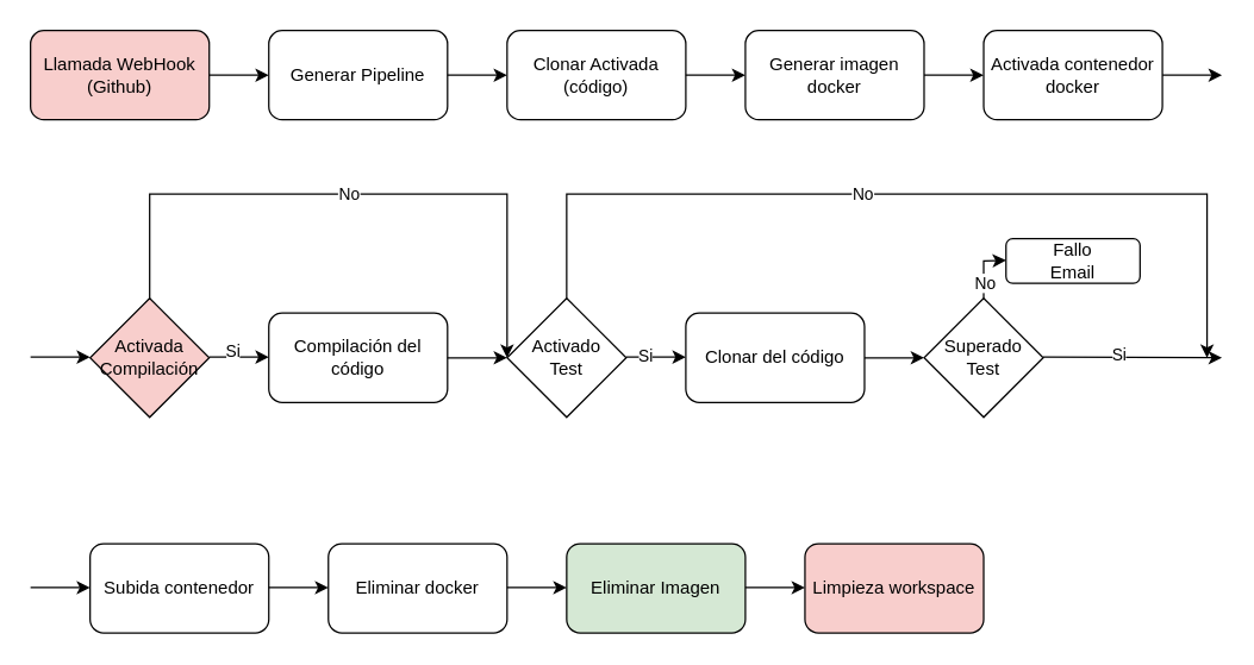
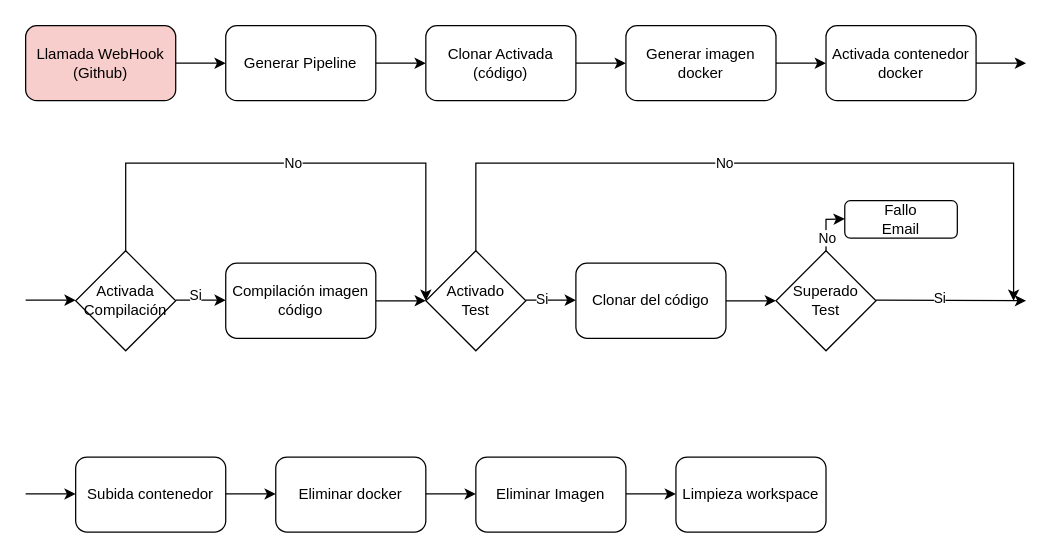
- <mxCell id="8" value="Activada&lt;div&gt;Compilación&lt;/div&gt;" style="rhombus;whiteSpace=wrap;html=1;fillColor=#f8cecc;" vertex="1" parent="1"><mxGeometry x="60" y="200" width="80" height="80" as="geometry" /></mxCell>
+ <mxCell id="8" value="Activada&lt;div&gt;Compilación&lt;/div&gt;" style="rhombus;whiteSpace=wrap;html=1;" vertex="1" parent="1"><mxGeometry x="60" y="200" width="80" height="80" as="geometry" /></mxCell>
- <mxCell id="13" value="Compilación del código" style="rounded=1;whiteSpace=wrap;html=1;" vertex="1" parent="1"><mxGeometry x="180" y="210" width="120" height="60" as="geometry" /></mxCell>
+ <mxCell id="13" value="Compilación imagen código" style="rounded=1;whiteSpace=wrap;html=1;" vertex="1" parent="1"><mxGeometry x="180" y="210" width="120" height="60" as="geometry" /></mxCell>
- <mxCell id="37" value="Eliminar Imagen" style="rounded=1;whiteSpace=wrap;html=1;fillColor=#d5e8d4;" vertex="1" parent="1"><mxGeometry x="380" y="365" width="120" height="60" as="geometry" /></mxCell>
+ <mxCell id="37" value="Eliminar Imagen" style="rounded=1;whiteSpace=wrap;html=1;" vertex="1" parent="1"><mxGeometry x="380" y="365" width="120" height="60" as="geometry" /></mxCell>
- <mxCell id="39" value="Limpieza workspace" style="rounded=1;whiteSpace=wrap;html=1;fillColor=#f8cecc;" vertex="1" parent="1"><mxGeometry x="540" y="365" width="120" height="60" as="geometry" /></mxCell>
+ <mxCell id="39" value="Limpieza workspace" style="rounded=1;whiteSpace=wrap;html=1;" vertex="1" parent="1"><mxGeometry x="540" y="365" width="120" height="60" as="geometry" /></mxCell>
